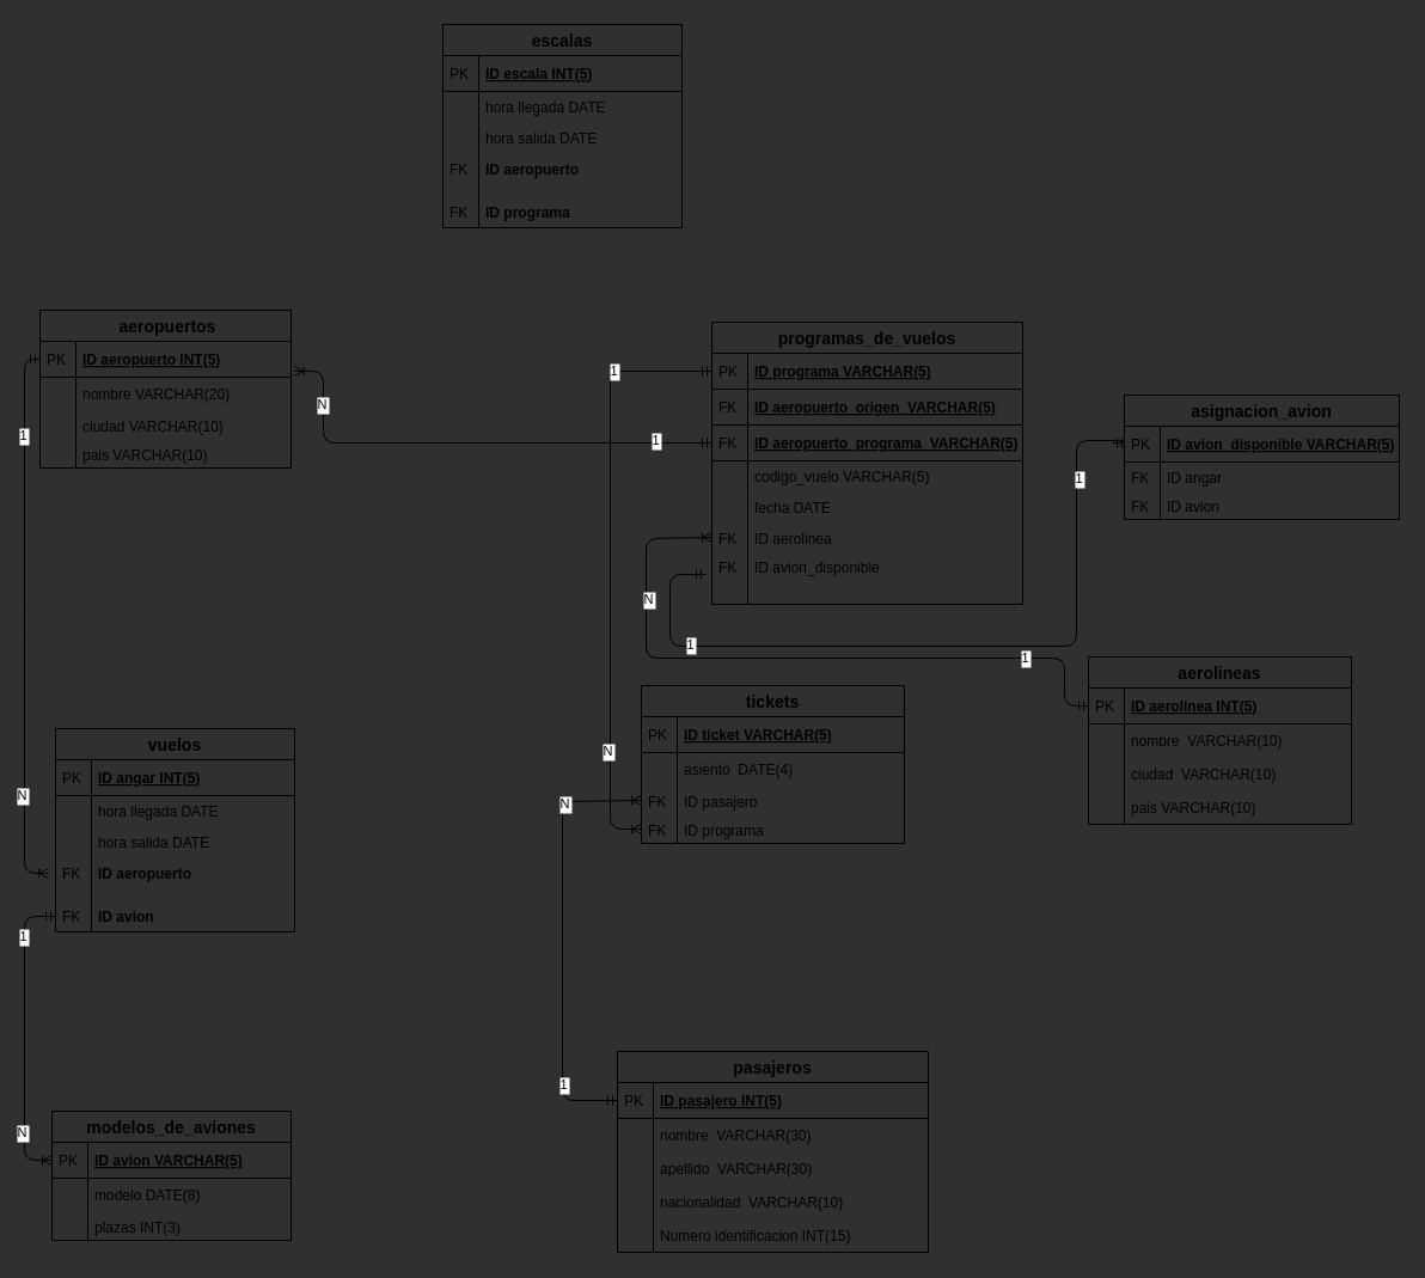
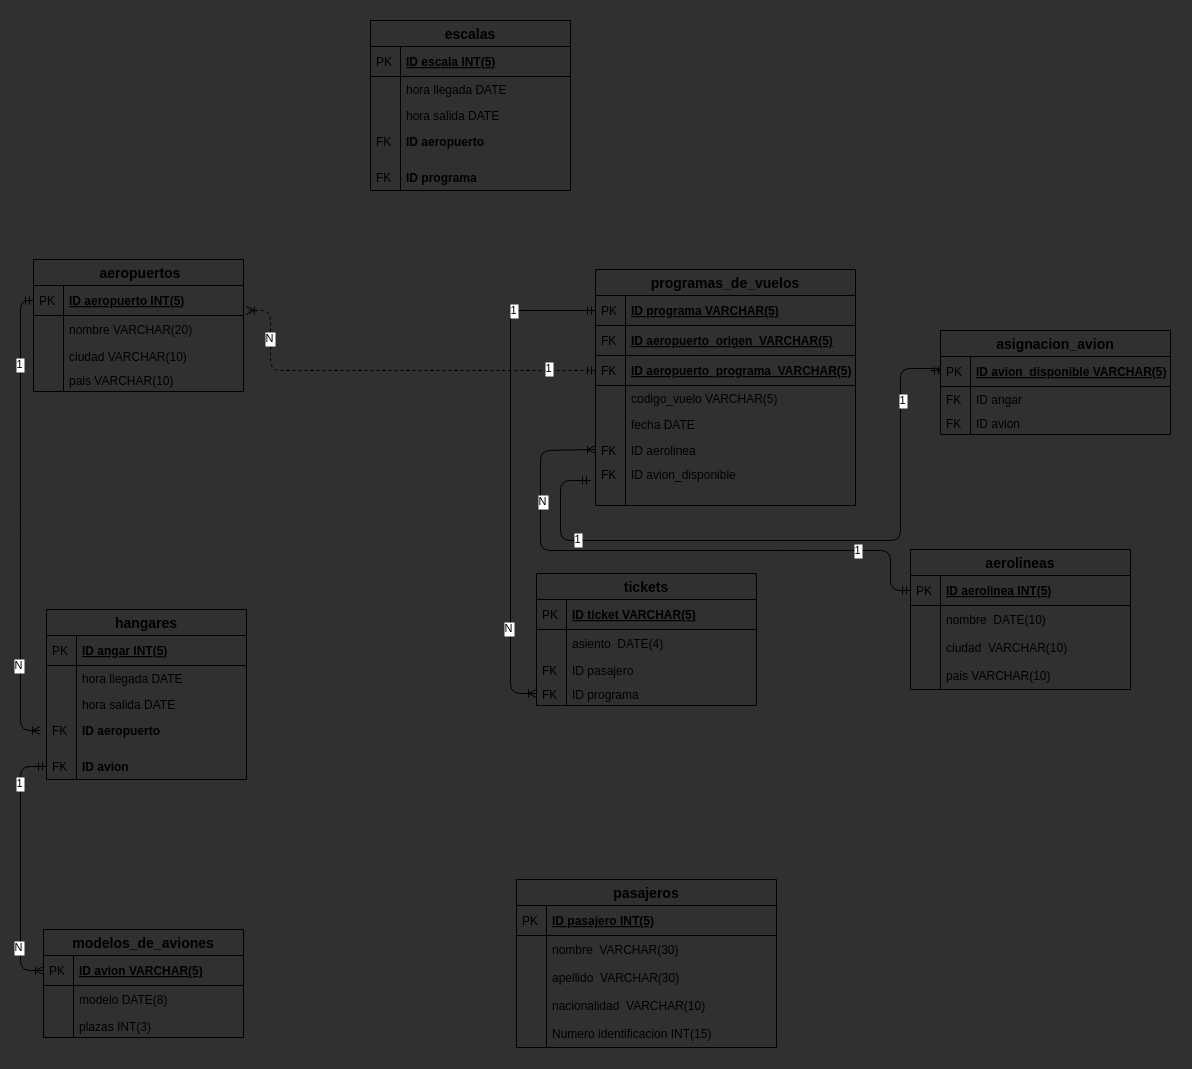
- <mxCell id="59" value="" style="edgeStyle=orthogonalEdgeStyle;fontSize=12;endArrow=ERoneToMany;startArrow=ERmandOne;exitX=0;exitY=0.5;exitDx=0;exitDy=0;entryX=1.013;entryY=0.831;entryDx=0;entryDy=0;entryPerimeter=0;" parent="1" source="16" target="3" edge="1"><mxGeometry width="100" height="100" relative="1" as="geometry"><mxPoint x="280" y="610" as="sourcePoint" /><mxPoint x="250" y="310" as="targetPoint" /><Array as="points"><mxPoint x="270" y="370" /><mxPoint x="270" y="310" /></Array></mxGeometry></mxCell>
+ <mxCell id="59" value="" style="edgeStyle=orthogonalEdgeStyle;fontSize=12;endArrow=ERoneToMany;startArrow=ERmandOne;exitX=0;exitY=0.5;exitDx=0;exitDy=0;entryX=1.013;entryY=0.831;entryDx=0;entryDy=0;entryPerimeter=0;dashed=1;" parent="1" source="16" target="3" edge="1"><mxGeometry width="100" height="100" relative="1" as="geometry"><mxPoint x="280" y="610" as="sourcePoint" /><mxPoint x="250" y="310" as="targetPoint" /><Array as="points"><mxPoint x="270" y="370" /><mxPoint x="270" y="310" /></Array></mxGeometry></mxCell>
- <mxCell id="92" value="nombre  VARCHAR(10)" style="shape=partialRectangle;top=0;left=0;right=0;bottom=0;align=left;verticalAlign=middle;fillColor=none;spacingLeft=34;spacingRight=4;overflow=hidden;rotatable=0;points=[[0,0.5],[1,0.5]];portConstraint=eastwest;dropTarget=0;fontSize=12;fillStyle=solid;" parent="89" vertex="1"><mxGeometry y="56" width="220" height="28" as="geometry" /></mxCell>
+ <mxCell id="92" value="nombre  DATE(10)" style="shape=partialRectangle;top=0;left=0;right=0;bottom=0;align=left;verticalAlign=middle;fillColor=none;spacingLeft=34;spacingRight=4;overflow=hidden;rotatable=0;points=[[0,0.5],[1,0.5]];portConstraint=eastwest;dropTarget=0;fontSize=12;fillStyle=solid;" parent="89" vertex="1"><mxGeometry y="56" width="220" height="28" as="geometry" /></mxCell>
- <mxCell id="62" value="vuelos" style="swimlane;fontStyle=1;childLayout=stackLayout;horizontal=1;startSize=26;fillColor=none;horizontalStack=0;resizeParent=1;resizeParentMax=0;resizeLast=0;collapsible=1;marginBottom=0;swimlaneFillColor=none;align=center;fontSize=14;fillStyle=solid;" parent="1" vertex="1"><mxGeometry x="46" y="609" width="200" height="170" as="geometry" /></mxCell>
+ <mxCell id="62" value="hangares" style="swimlane;fontStyle=1;childLayout=stackLayout;horizontal=1;startSize=26;fillColor=none;horizontalStack=0;resizeParent=1;resizeParentMax=0;resizeLast=0;collapsible=1;marginBottom=0;swimlaneFillColor=none;align=center;fontSize=14;fillStyle=solid;" parent="1" vertex="1"><mxGeometry x="46" y="609" width="200" height="170" as="geometry" /></mxCell>
- <mxCell id="104" value="" style="fontSize=12;endArrow=ERoneToMany;startArrow=ERmandOne;entryX=0;entryY=0.5;entryDx=0;entryDy=0;exitX=0;exitY=0.5;exitDx=0;exitDy=0;" parent="1" source="79" target="42" edge="1"><mxGeometry width="100" height="100" relative="1" as="geometry"><mxPoint x="450" y="900" as="sourcePoint" /><mxPoint x="580" y="740" as="targetPoint" /><Array as="points"><mxPoint x="470" y="920" /><mxPoint x="470" y="760" /><mxPoint x="470" y="670" /></Array></mxGeometry></mxCell>
- <mxCell id="105" value="N" style="edgeLabel;align=center;verticalAlign=middle;resizable=0;points=[];" parent="104" vertex="1" connectable="0"><mxGeometry x="0.628" y="-2" relative="1" as="geometry"><mxPoint as="offset" /></mxGeometry></mxCell>
- <mxCell id="106" value="1" style="edgeLabel;align=center;verticalAlign=middle;resizable=0;points=[];" parent="104" vertex="1" connectable="0"><mxGeometry x="-0.67" y="-1" relative="1" as="geometry"><mxPoint as="offset" /></mxGeometry></mxCell>
